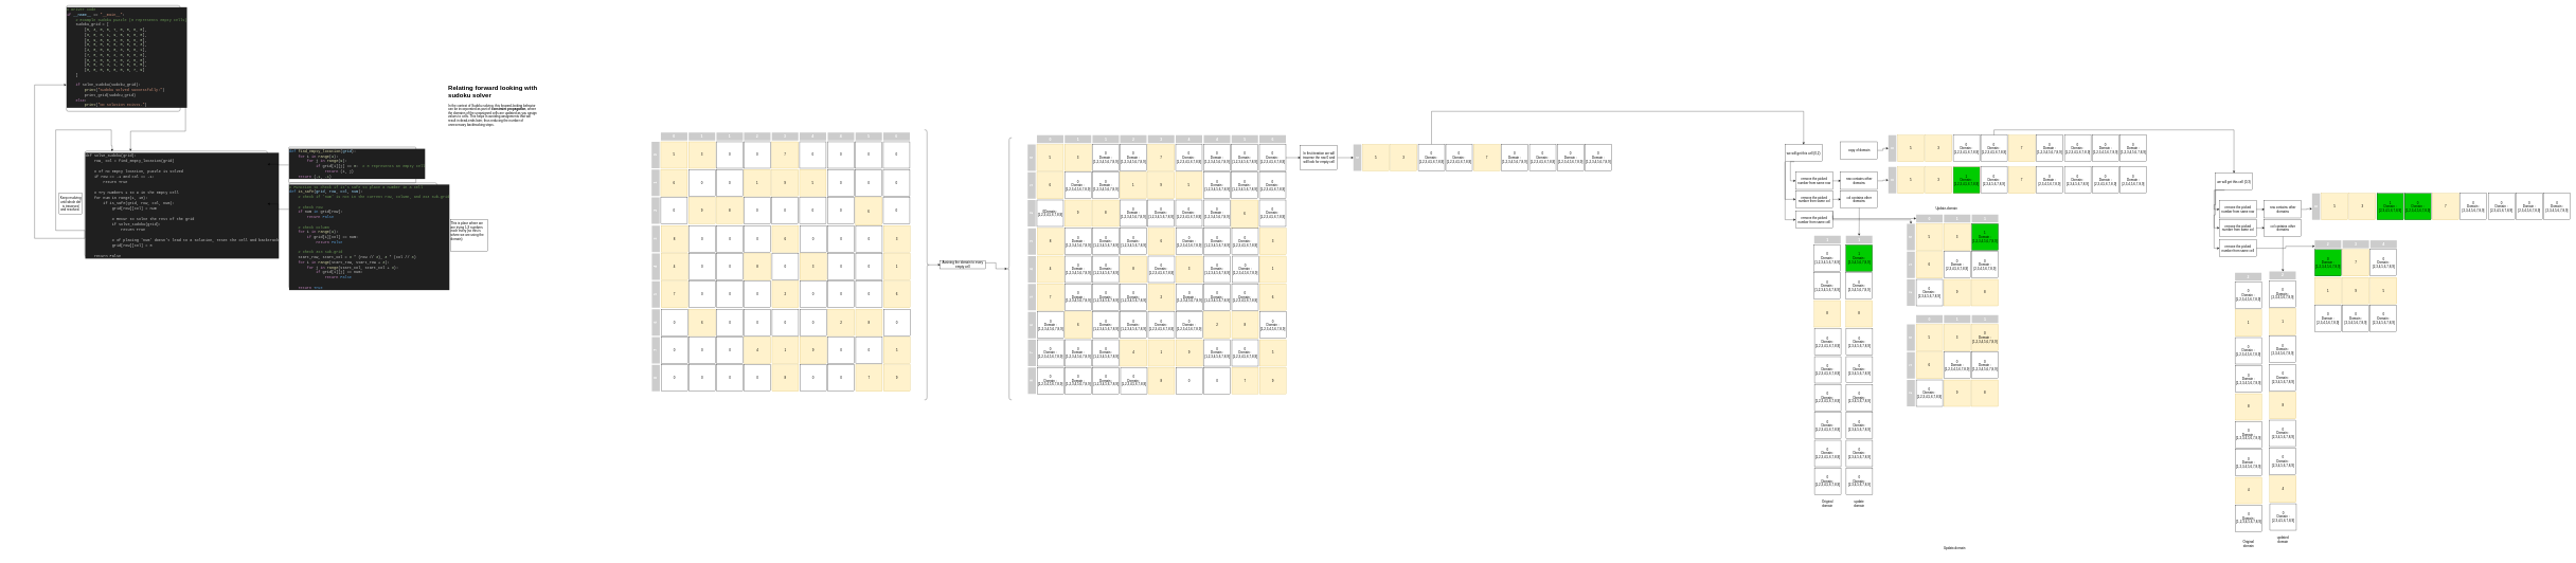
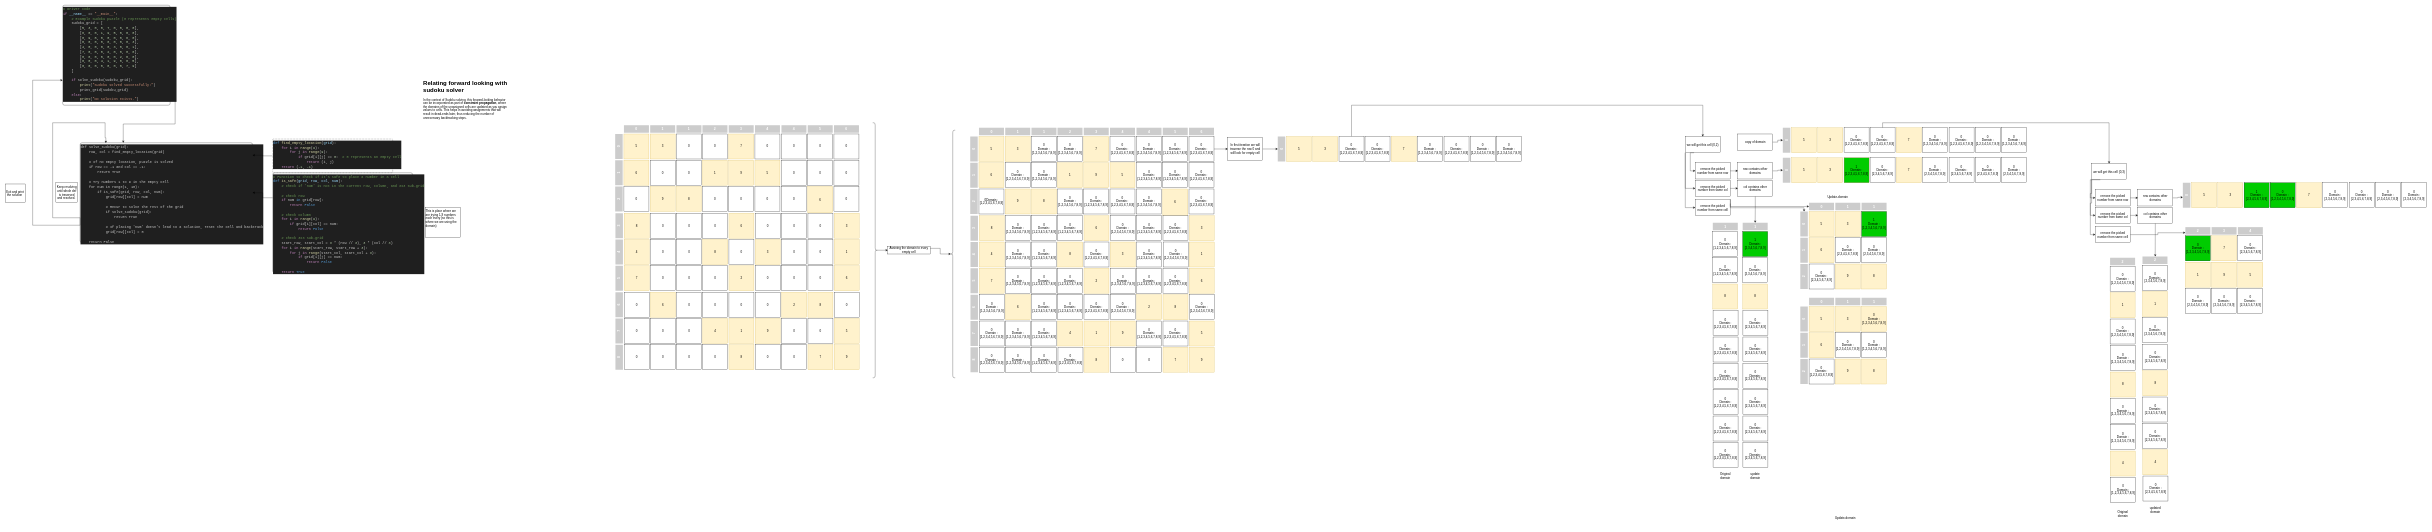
- <mxCell id="4" value="&lt;div style=&quot;background-color: rgb(31, 31, 31); line-height: 19px;&quot;&gt;&lt;div style=&quot;line-height: 19px;&quot;&gt;&lt;div style=&quot;color: rgb(204, 204, 204); font-family: Consolas, &amp;quot;Courier New&amp;quot;, monospace; font-size: 14px; line-height: 19px; white-space: pre;&quot;&gt;&lt;div&gt;&lt;span style=&quot;color: #569cd6;&quot;&gt;def&lt;/span&gt; &lt;span style=&quot;color: #dcdcaa;&quot;&gt;find_empty_location&lt;/span&gt;(&lt;span style=&quot;color: #9cdcfe;&quot;&gt;grid&lt;/span&gt;):&lt;/div&gt;&lt;div&gt;&amp;nbsp; &amp;nbsp; &lt;span style=&quot;color: #c586c0;&quot;&gt;for&lt;/span&gt; i &lt;span style=&quot;color: #c586c0;&quot;&gt;in&lt;/span&gt; &lt;span style=&quot;color: #dcdcaa;&quot;&gt;range&lt;/span&gt;(&lt;span style=&quot;color: #b5cea8;&quot;&gt;9&lt;/span&gt;):&lt;/div&gt;&lt;div&gt;&amp;nbsp; &amp;nbsp; &amp;nbsp; &amp;nbsp; &lt;span style=&quot;color: #c586c0;&quot;&gt;for&lt;/span&gt; j &lt;span style=&quot;color: #c586c0;&quot;&gt;in&lt;/span&gt; &lt;span style=&quot;color: #dcdcaa;&quot;&gt;range&lt;/span&gt;(&lt;span style=&quot;color: #b5cea8;&quot;&gt;9&lt;/span&gt;):&lt;/div&gt;&lt;div&gt;&amp;nbsp; &amp;nbsp; &amp;nbsp; &amp;nbsp; &amp;nbsp; &amp;nbsp; &lt;span style=&quot;color: #c586c0;&quot;&gt;if&lt;/span&gt; grid[i][j] &lt;span style=&quot;color: #d4d4d4;&quot;&gt;==&lt;/span&gt; &lt;span style=&quot;color: #b5cea8;&quot;&gt;0&lt;/span&gt;: &amp;nbsp;&lt;span style=&quot;color: #6a9955;&quot;&gt;# 0 represents an empty cell&lt;/span&gt;&lt;/div&gt;&lt;div&gt;&amp;nbsp; &amp;nbsp; &amp;nbsp; &amp;nbsp; &amp;nbsp; &amp;nbsp; &amp;nbsp; &amp;nbsp; &lt;span style=&quot;color: #c586c0;&quot;&gt;return&lt;/span&gt; (i, j)&lt;/div&gt;&lt;div&gt;&amp;nbsp; &amp;nbsp; &lt;span style=&quot;color: #c586c0;&quot;&gt;return&lt;/span&gt; (&lt;span style=&quot;color: #d4d4d4;&quot;&gt;-&lt;/span&gt;&lt;span style=&quot;color: #b5cea8;&quot;&gt;1&lt;/span&gt;, &lt;span style=&quot;color: #d4d4d4;&quot;&gt;-&lt;/span&gt;&lt;span style=&quot;color: #b5cea8;&quot;&gt;1&lt;/span&gt;)&lt;/div&gt;&lt;/div&gt;&lt;/div&gt;&lt;/div&gt;" style="rounded=1;whiteSpace=wrap;html=1;arcSize=2;align=left;verticalAlign=top;fillColor=none;strokeColor=default;" parent="1" vertex="1"><mxGeometry x="1090" y="555" width="480" height="135" as="geometry" /></mxCell>
+ <mxCell id="4" value="&lt;div style=&quot;background-color: rgb(31, 31, 31); line-height: 19px;&quot;&gt;&lt;div style=&quot;line-height: 19px;&quot;&gt;&lt;div style=&quot;color: rgb(204, 204, 204); font-family: Consolas, &amp;quot;Courier New&amp;quot;, monospace; font-size: 14px; line-height: 19px; white-space: pre;&quot;&gt;&lt;div&gt;&lt;span style=&quot;color: #569cd6;&quot;&gt;def&lt;/span&gt; &lt;span style=&quot;color: #dcdcaa;&quot;&gt;find_empty_location&lt;/span&gt;(&lt;span style=&quot;color: #9cdcfe;&quot;&gt;grid&lt;/span&gt;):&lt;/div&gt;&lt;div&gt;&amp;nbsp; &amp;nbsp; &lt;span style=&quot;color: #c586c0;&quot;&gt;for&lt;/span&gt; i &lt;span style=&quot;color: #c586c0;&quot;&gt;in&lt;/span&gt; &lt;span style=&quot;color: #dcdcaa;&quot;&gt;range&lt;/span&gt;(&lt;span style=&quot;color: #b5cea8;&quot;&gt;9&lt;/span&gt;):&lt;/div&gt;&lt;div&gt;&amp;nbsp; &amp;nbsp; &amp;nbsp; &amp;nbsp; &lt;span style=&quot;color: #c586c0;&quot;&gt;for&lt;/span&gt; j &lt;span style=&quot;color: #c586c0;&quot;&gt;in&lt;/span&gt; &lt;span style=&quot;color: #dcdcaa;&quot;&gt;range&lt;/span&gt;(&lt;span style=&quot;color: #b5cea8;&quot;&gt;9&lt;/span&gt;):&lt;/div&gt;&lt;div&gt;&amp;nbsp; &amp;nbsp; &amp;nbsp; &amp;nbsp; &amp;nbsp; &amp;nbsp; &lt;span style=&quot;color: #c586c0;&quot;&gt;if&lt;/span&gt; grid[i][j] &lt;span style=&quot;color: #d4d4d4;&quot;&gt;==&lt;/span&gt; &lt;span style=&quot;color: #b5cea8;&quot;&gt;0&lt;/span&gt;: &amp;nbsp;&lt;span style=&quot;color: #6a9955;&quot;&gt;# 0 represents an empty cell&lt;/span&gt;&lt;/div&gt;&lt;div&gt;&amp;nbsp; &amp;nbsp; &amp;nbsp; &amp;nbsp; &amp;nbsp; &amp;nbsp; &amp;nbsp; &amp;nbsp; &lt;span style=&quot;color: #c586c0;&quot;&gt;return&lt;/span&gt; (i, j)&lt;/div&gt;&lt;div&gt;&amp;nbsp; &amp;nbsp; &lt;span style=&quot;color: #c586c0;&quot;&gt;return&lt;/span&gt; (&lt;span style=&quot;color: #d4d4d4;&quot;&gt;-&lt;/span&gt;&lt;span style=&quot;color: #b5cea8;&quot;&gt;1&lt;/span&gt;, &lt;span style=&quot;color: #d4d4d4;&quot;&gt;-&lt;/span&gt;&lt;span style=&quot;color: #b5cea8;&quot;&gt;1&lt;/span&gt;)&lt;/div&gt;&lt;/div&gt;&lt;/div&gt;&lt;/div&gt;" style="rounded=1;whiteSpace=wrap;html=1;arcSize=2;align=left;verticalAlign=top;fillColor=none;strokeColor=default;dashed=1;" parent="1" vertex="1"><mxGeometry x="1090" y="555" width="480" height="135" as="geometry" /></mxCell>
+ <mxCell id="12" value="Exit and print the solution&amp;nbsp;" style="text;html=1;align=center;verticalAlign=middle;whiteSpace=wrap;rounded=0;fillColor=none;strokeColor=default;" parent="1" vertex="1"><mxGeometry x="20" y="735" width="80" height="75" as="geometry" /></mxCell>
